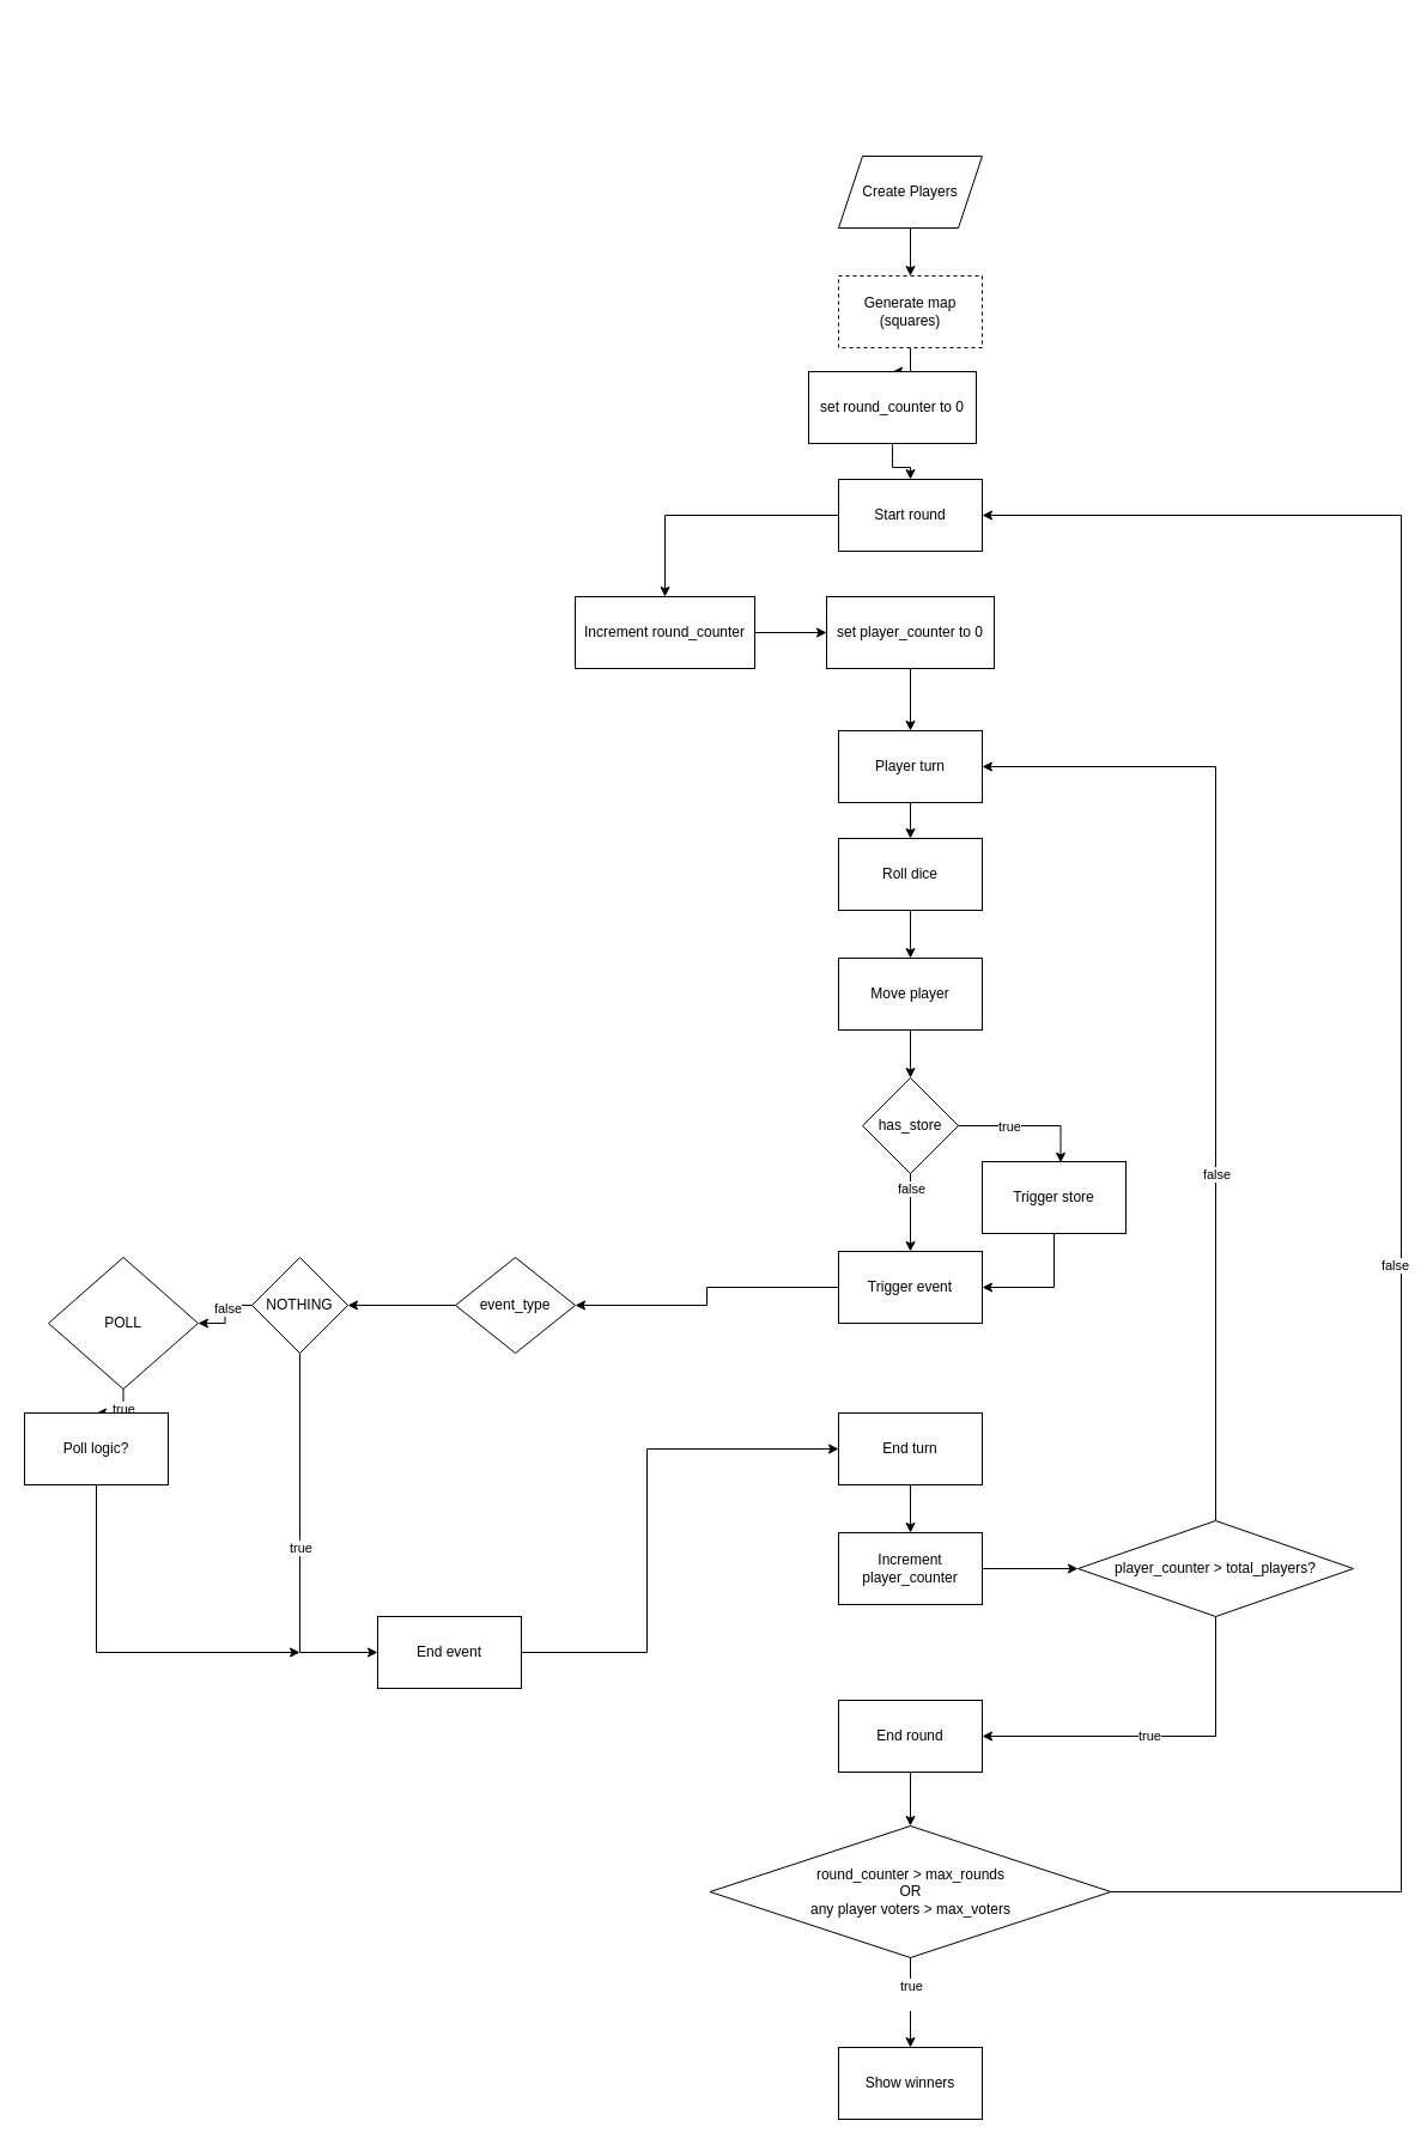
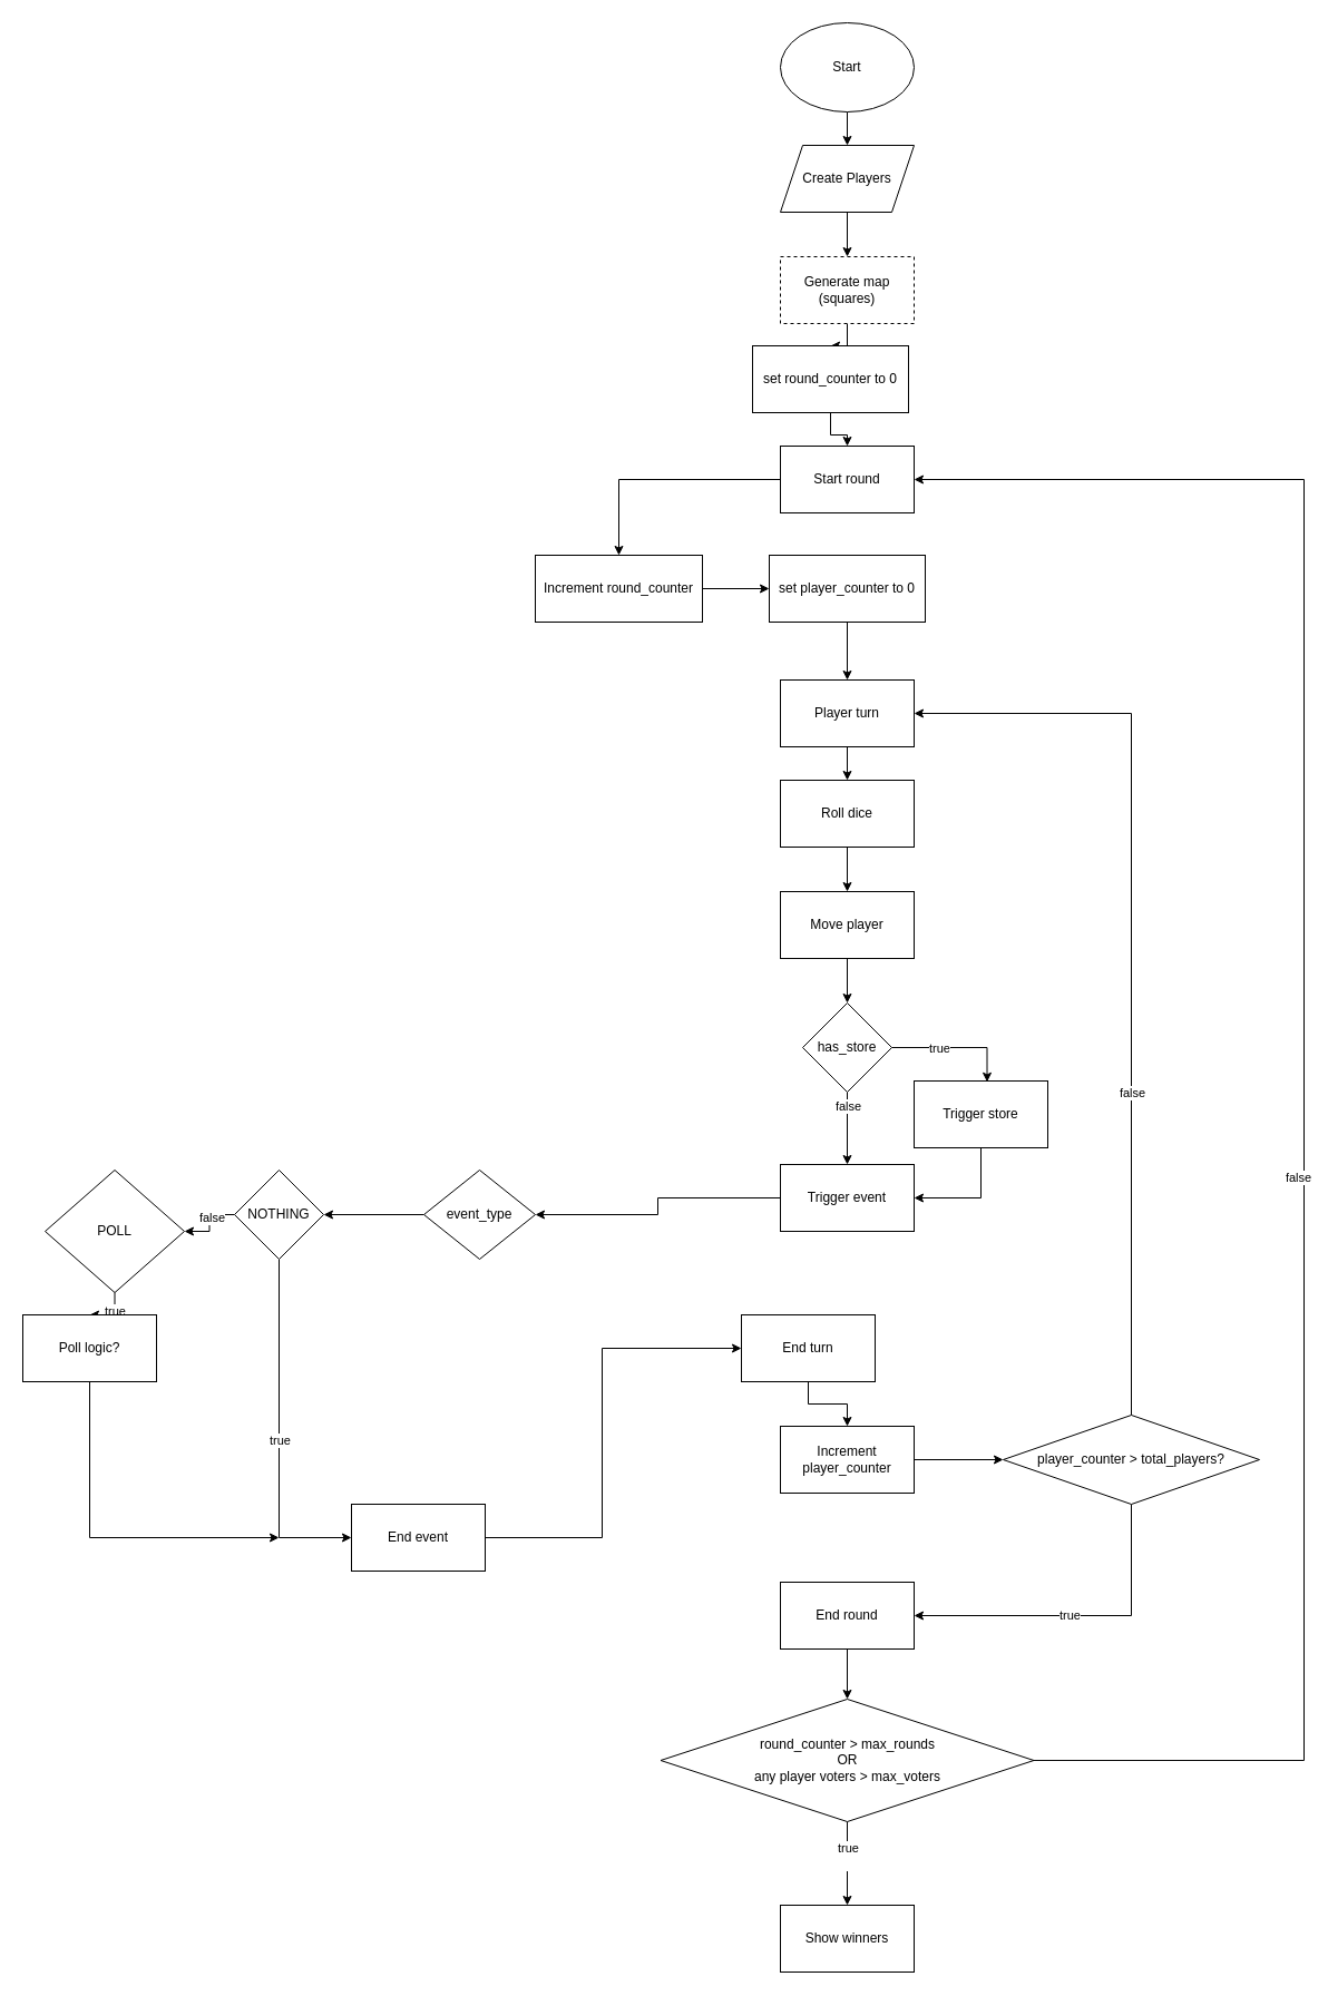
+ <mxCell id="3" value="Start" style="ellipse;whiteSpace=wrap;html=1;" parent="1" vertex="1"><mxGeometry x="700" y="20" width="120" height="80" as="geometry" /></mxCell>
+ <mxCell id="2" style="edgeStyle=orthogonalEdgeStyle;rounded=0;orthogonalLoop=1;jettySize=auto;html=1;" parent="1" source="3" target="5" edge="1"><mxGeometry relative="1" as="geometry" /></mxCell>
- <mxCell id="30" value="End turn" style="rounded=0;whiteSpace=wrap;html=1;" parent="1" vertex="1"><mxGeometry x="700" y="1180" width="120" height="60" as="geometry" /></mxCell>
+ <mxCell id="30" value="End turn" style="rounded=0;whiteSpace=wrap;html=1;" parent="1" vertex="1"><mxGeometry x="665" y="1180" width="120" height="60" as="geometry" /></mxCell>
